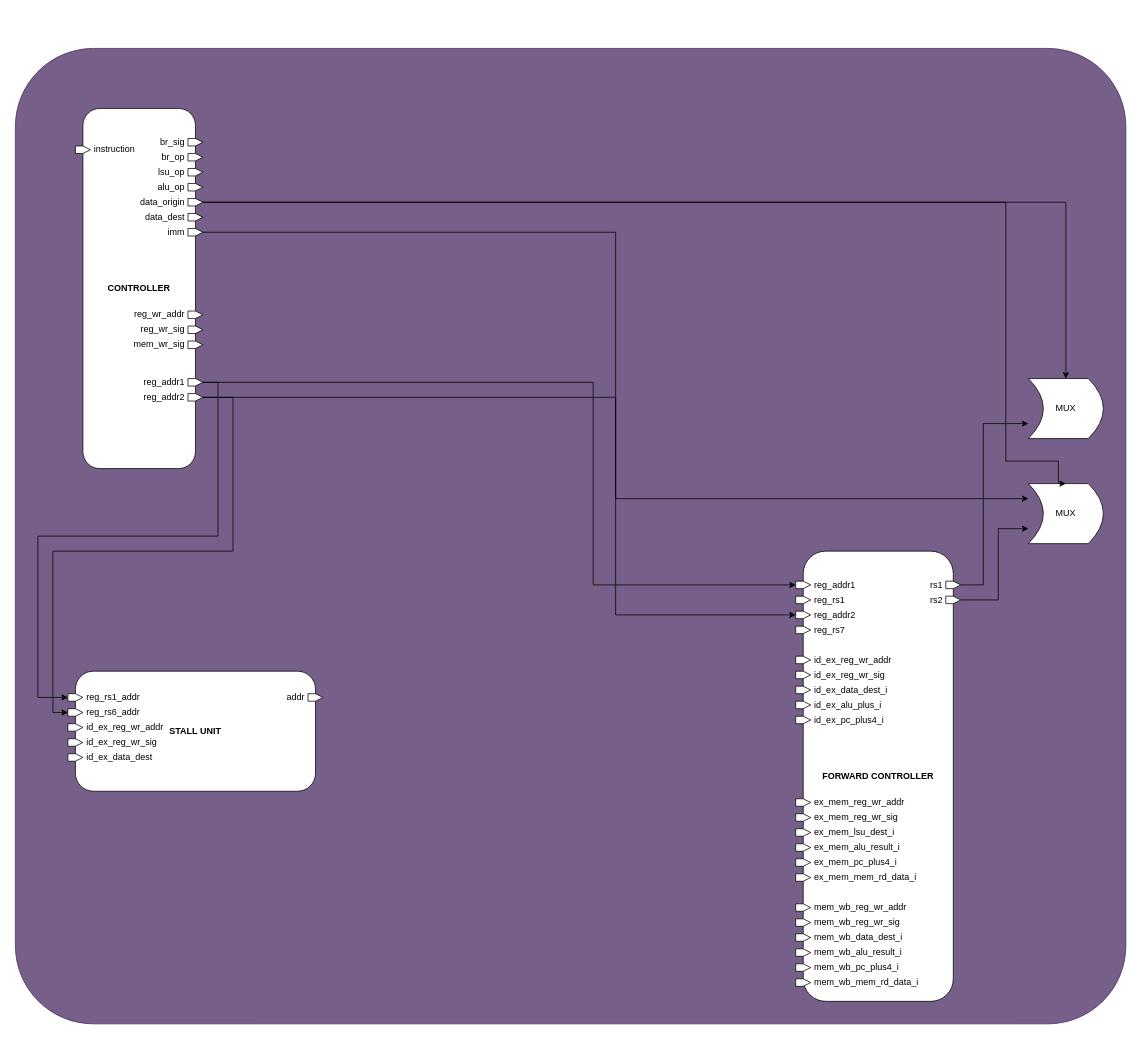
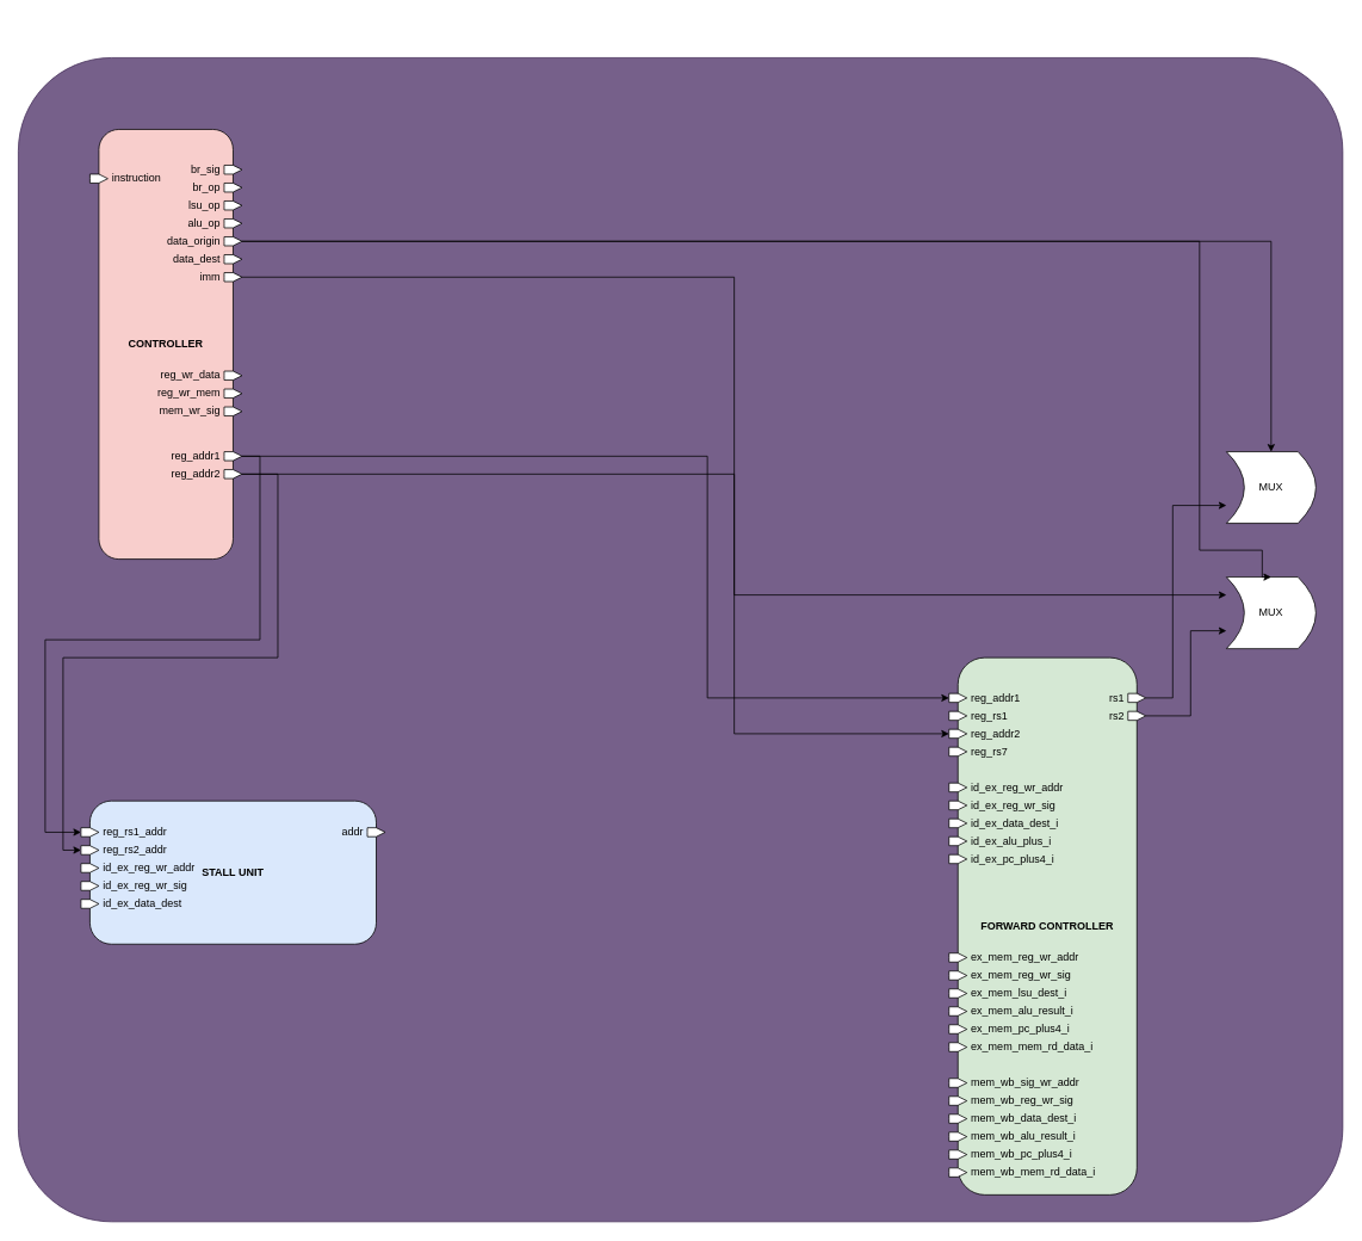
- <mxCell id="4" value="&lt;b&gt;CONTROLLER&lt;/b&gt;" style="rounded=1;whiteSpace=wrap;html=1;movable=1;resizable=1;rotatable=1;deletable=1;editable=1;locked=0;connectable=1;" vertex="1" parent="3"><mxGeometry x="10" width="150" height="480" as="geometry" /></mxCell>
+ <mxCell id="4" value="&lt;b&gt;CONTROLLER&lt;/b&gt;" style="rounded=1;whiteSpace=wrap;html=1;movable=1;resizable=1;rotatable=1;deletable=1;editable=1;locked=0;connectable=1;fillColor=#f8cecc;" vertex="1" parent="3"><mxGeometry x="10" width="150" height="480" as="geometry" /></mxCell>
- <mxCell id="14" value="reg_wr_addr" style="html=1;shadow=0;dashed=0;align=right;verticalAlign=middle;shape=mxgraph.arrows2.arrow;dy=0;dx=10;notch=0;labelPosition=left;verticalLabelPosition=middle;spacing=5;movable=1;resizable=1;rotatable=1;deletable=1;editable=1;locked=0;connectable=1;" vertex="1" parent="3"><mxGeometry x="150" y="270" width="20" height="10" as="geometry" /></mxCell>
+ <mxCell id="14" value="reg_wr_data" style="html=1;shadow=0;dashed=0;align=right;verticalAlign=middle;shape=mxgraph.arrows2.arrow;dy=0;dx=10;notch=0;labelPosition=left;verticalLabelPosition=middle;spacing=5;movable=1;resizable=1;rotatable=1;deletable=1;editable=1;locked=0;connectable=1;" vertex="1" parent="3"><mxGeometry x="150" y="270" width="20" height="10" as="geometry" /></mxCell>
- <mxCell id="15" value="&lt;div&gt;reg_wr_sig&lt;/div&gt;" style="html=1;shadow=0;dashed=0;align=right;verticalAlign=middle;shape=mxgraph.arrows2.arrow;dy=0;dx=10;notch=0;labelPosition=left;verticalLabelPosition=middle;spacing=5;movable=1;resizable=1;rotatable=1;deletable=1;editable=1;locked=0;connectable=1;" vertex="1" parent="3"><mxGeometry x="150" y="290" width="20" height="10" as="geometry" /></mxCell>
+ <mxCell id="15" value="&lt;div&gt;reg_wr_mem&lt;/div&gt;" style="html=1;shadow=0;dashed=0;align=right;verticalAlign=middle;shape=mxgraph.arrows2.arrow;dy=0;dx=10;notch=0;labelPosition=left;verticalLabelPosition=middle;spacing=5;movable=1;resizable=1;rotatable=1;deletable=1;editable=1;locked=0;connectable=1;" vertex="1" parent="3"><mxGeometry x="150" y="290" width="20" height="10" as="geometry" /></mxCell>
- <mxCell id="55" value="reg_rs6_addr" style="html=1;shadow=0;dashed=0;align=left;verticalAlign=middle;shape=mxgraph.arrows2.arrow;dy=0;dx=10;notch=0;labelPosition=right;verticalLabelPosition=middle;spacing=5;movable=1;resizable=1;rotatable=1;deletable=1;editable=1;locked=0;connectable=1;" vertex="1" parent="1"><mxGeometry x="90" y="900" width="20" height="10" as="geometry" /></mxCell>
+ <mxCell id="55" value="reg_rs2_addr" style="html=1;shadow=0;dashed=0;align=left;verticalAlign=middle;shape=mxgraph.arrows2.arrow;dy=0;dx=10;notch=0;labelPosition=right;verticalLabelPosition=middle;spacing=5;movable=1;resizable=1;rotatable=1;deletable=1;editable=1;locked=0;connectable=1;" vertex="1" parent="1"><mxGeometry x="90" y="900" width="20" height="10" as="geometry" /></mxCell>
- <mxCell id="53" value="&lt;b&gt;&lt;font style=&quot;font-size: 12px;&quot;&gt;STALL UNIT&lt;/font&gt;&lt;/b&gt;" style="rounded=1;whiteSpace=wrap;html=1;" vertex="1" parent="1"><mxGeometry x="100" y="850" width="320" height="160" as="geometry" /></mxCell>
+ <mxCell id="53" value="&lt;b&gt;&lt;font style=&quot;font-size: 12px;&quot;&gt;STALL UNIT&lt;/font&gt;&lt;/b&gt;" style="rounded=1;whiteSpace=wrap;html=1;fillColor=#dae8fc;" vertex="1" parent="1"><mxGeometry x="100" y="850" width="320" height="160" as="geometry" /></mxCell>
- <mxCell id="29" value="&lt;b&gt;FORWARD CONTROLLER&lt;/b&gt;" style="rounded=1;whiteSpace=wrap;html=1;movable=1;resizable=1;rotatable=1;deletable=1;editable=1;locked=0;connectable=1;glass=0;shadow=0;" vertex="1" parent="1"><mxGeometry x="1070" y="690" width="200" height="600" as="geometry" /></mxCell>
+ <mxCell id="29" value="&lt;b&gt;FORWARD CONTROLLER&lt;/b&gt;" style="rounded=1;whiteSpace=wrap;html=1;movable=1;resizable=1;rotatable=1;deletable=1;editable=1;locked=0;connectable=1;glass=0;shadow=0;fillColor=#d5e8d4;" vertex="1" parent="1"><mxGeometry x="1070" y="690" width="200" height="600" as="geometry" /></mxCell>
- <mxCell id="45" value="mem_wb_reg_wr_addr" style="html=1;shadow=0;dashed=0;align=left;verticalAlign=middle;shape=mxgraph.arrows2.arrow;dy=0;dx=10;notch=0;labelPosition=right;verticalLabelPosition=middle;spacing=5;movable=1;resizable=1;rotatable=1;deletable=1;editable=1;locked=0;connectable=1;" vertex="1" parent="1"><mxGeometry x="1060" y="1160" width="20" height="10" as="geometry" /></mxCell>
+ <mxCell id="45" value="mem_wb_sig_wr_addr" style="html=1;shadow=0;dashed=0;align=left;verticalAlign=middle;shape=mxgraph.arrows2.arrow;dy=0;dx=10;notch=0;labelPosition=right;verticalLabelPosition=middle;spacing=5;movable=1;resizable=1;rotatable=1;deletable=1;editable=1;locked=0;connectable=1;" vertex="1" parent="1"><mxGeometry x="1060" y="1160" width="20" height="10" as="geometry" /></mxCell>
